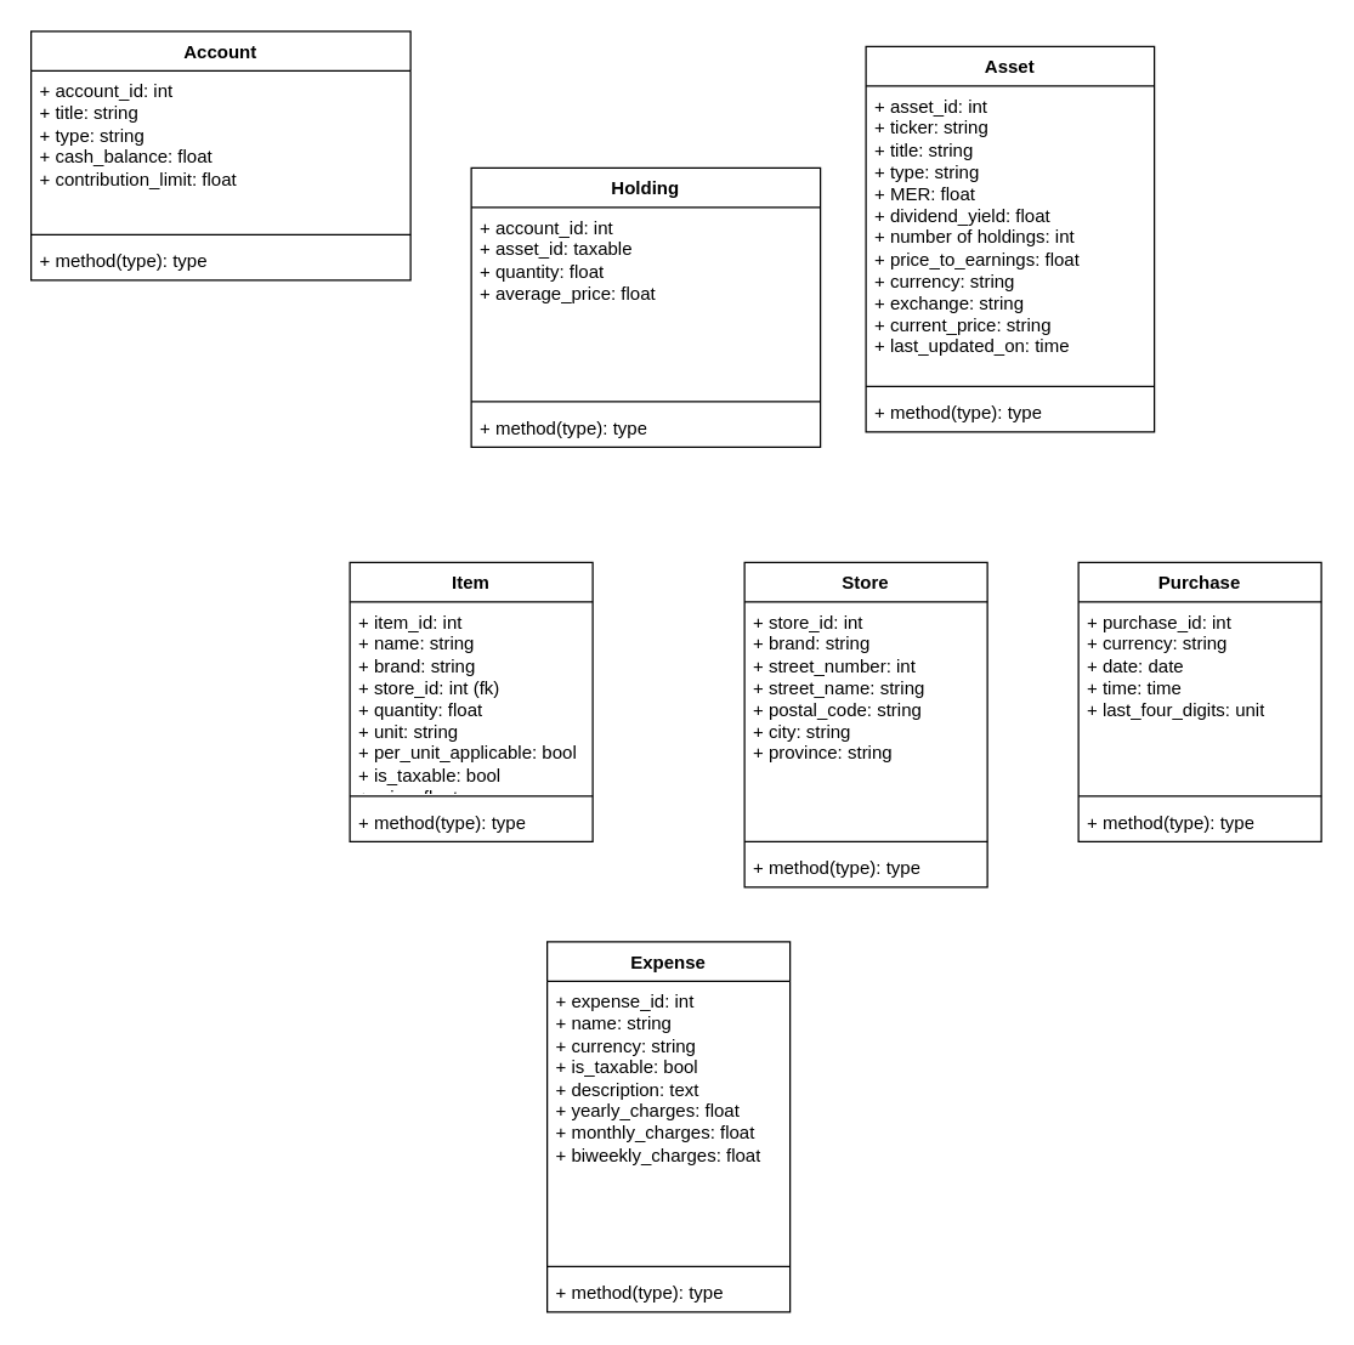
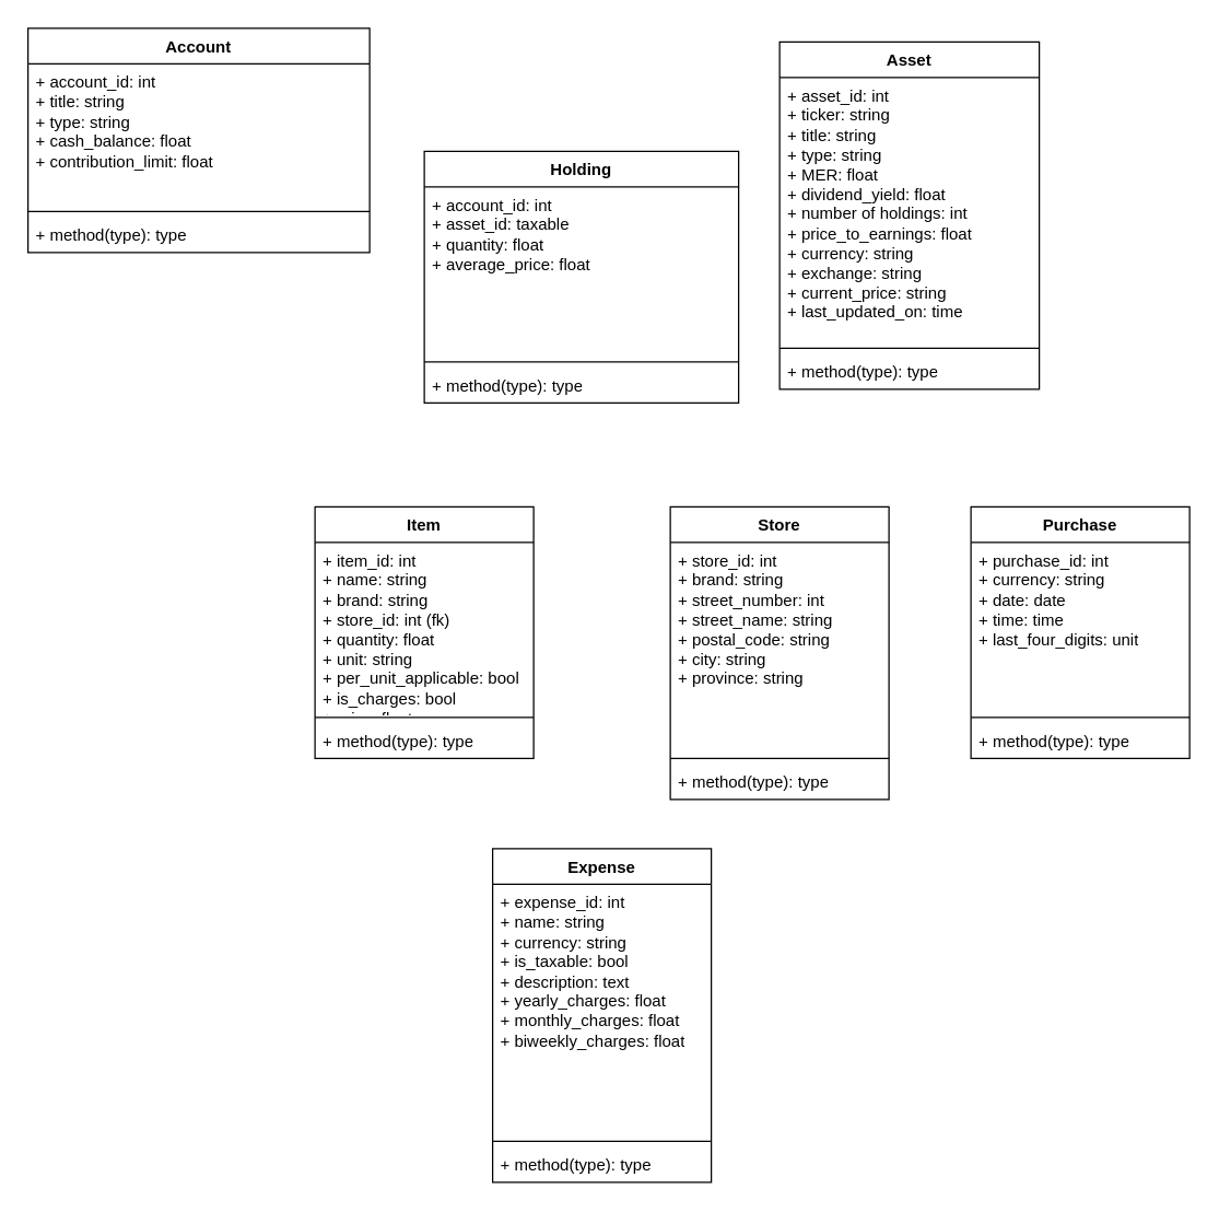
- <mxCell id="15" value="+ item_id: int&lt;div&gt;+ name: string&lt;/div&gt;&lt;div&gt;+ brand: string&lt;br&gt;+ store_id: int (fk)&lt;/div&gt;&lt;div&gt;+ quantity: float&lt;/div&gt;&lt;div&gt;+ unit: string&lt;/div&gt;&lt;div&gt;+ per_unit_applicable: bool&lt;br&gt;+ is_taxable: bool&lt;/div&gt;&lt;div&gt;+ price: float&lt;/div&gt;" style="text;strokeColor=none;fillColor=none;align=left;verticalAlign=top;spacingLeft=4;spacingRight=4;overflow=hidden;rotatable=0;points=[[0,0.5],[1,0.5]];portConstraint=eastwest;whiteSpace=wrap;html=1;" vertex="1" parent="14"><mxGeometry y="26" width="160" height="124" as="geometry" /></mxCell>
+ <mxCell id="15" value="+ item_id: int&lt;div&gt;+ name: string&lt;/div&gt;&lt;div&gt;+ brand: string&lt;br&gt;+ store_id: int (fk)&lt;/div&gt;&lt;div&gt;+ quantity: float&lt;/div&gt;&lt;div&gt;+ unit: string&lt;/div&gt;&lt;div&gt;+ per_unit_applicable: bool&lt;br&gt;+ is_charges: bool&lt;/div&gt;&lt;div&gt;+ price: float&lt;/div&gt;" style="text;strokeColor=none;fillColor=none;align=left;verticalAlign=top;spacingLeft=4;spacingRight=4;overflow=hidden;rotatable=0;points=[[0,0.5],[1,0.5]];portConstraint=eastwest;whiteSpace=wrap;html=1;" vertex="1" parent="14"><mxGeometry y="26" width="160" height="124" as="geometry" /></mxCell>
